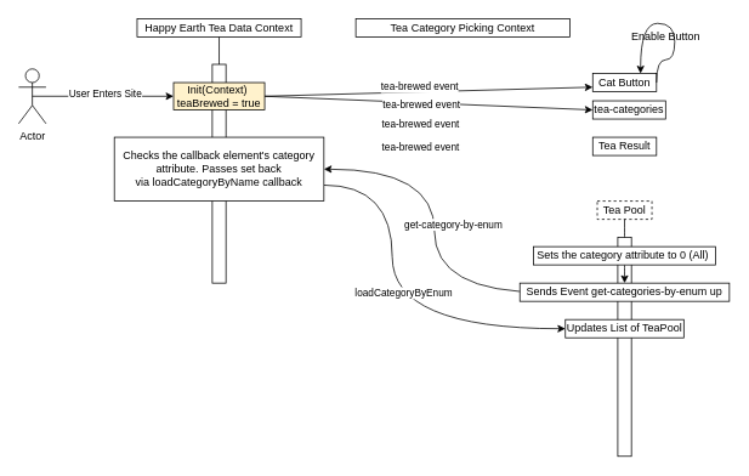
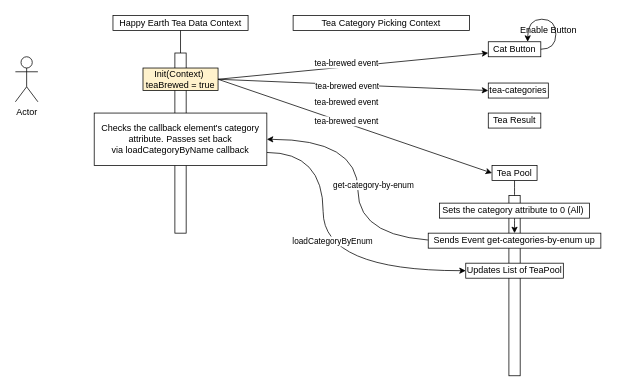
- <mxCell id="5" value="Cat Button" style="rounded=0;whiteSpace=wrap;html=1;" vertex="1" parent="1"><mxGeometry x="650" y="80" width="70" height="20" as="geometry" /></mxCell>
+ <mxCell id="5" value="Cat Button" style="rounded=0;whiteSpace=wrap;html=1;" vertex="1" parent="1"><mxGeometry x="650" y="55" width="70" height="20" as="geometry" /></mxCell>
- <mxCell id="8" style="edgeStyle=none;rounded=0;orthogonalLoop=1;jettySize=auto;html=1;exitX=0.5;exitY=0.5;exitDx=0;exitDy=0;exitPerimeter=0;entryX=0;entryY=0.5;entryDx=0;entryDy=0;" edge="1" parent="1" source="10" target="16"><mxGeometry relative="1" as="geometry"><mxPoint x="220" y="140" as="targetPoint" /><Array as="points" /></mxGeometry></mxCell>
- <mxCell id="9" value="User Enters Site" style="edgeLabel;html=1;align=center;verticalAlign=middle;resizable=0;points=[];" vertex="1" connectable="0" parent="8"><mxGeometry x="0.035" y="-1" relative="1" as="geometry"><mxPoint x="-1" y="-4" as="offset" /></mxGeometry></mxCell>
+ <mxCell id="20" style="edgeStyle=none;rounded=0;orthogonalLoop=1;jettySize=auto;html=1;exitX=1;exitY=0.5;exitDx=0;exitDy=0;entryX=0;entryY=0.5;entryDx=0;entryDy=0;" edge="1" parent="1" source="16" target="7"><mxGeometry relative="1" as="geometry"><mxPoint x="370" y="170" as="sourcePoint" /><mxPoint x="730" y="225" as="targetPoint" /></mxGeometry></mxCell>
- <mxCell id="7" value="Tea Pool" style="whiteSpace=wrap;html=1;dashed=1;" vertex="1" parent="1"><mxGeometry x="655" y="220" width="60" height="20" as="geometry" /></mxCell>
+ <mxCell id="7" value="Tea Pool" style="whiteSpace=wrap;html=1;" vertex="1" parent="1"><mxGeometry x="655" y="220" width="60" height="20" as="geometry" /></mxCell>
